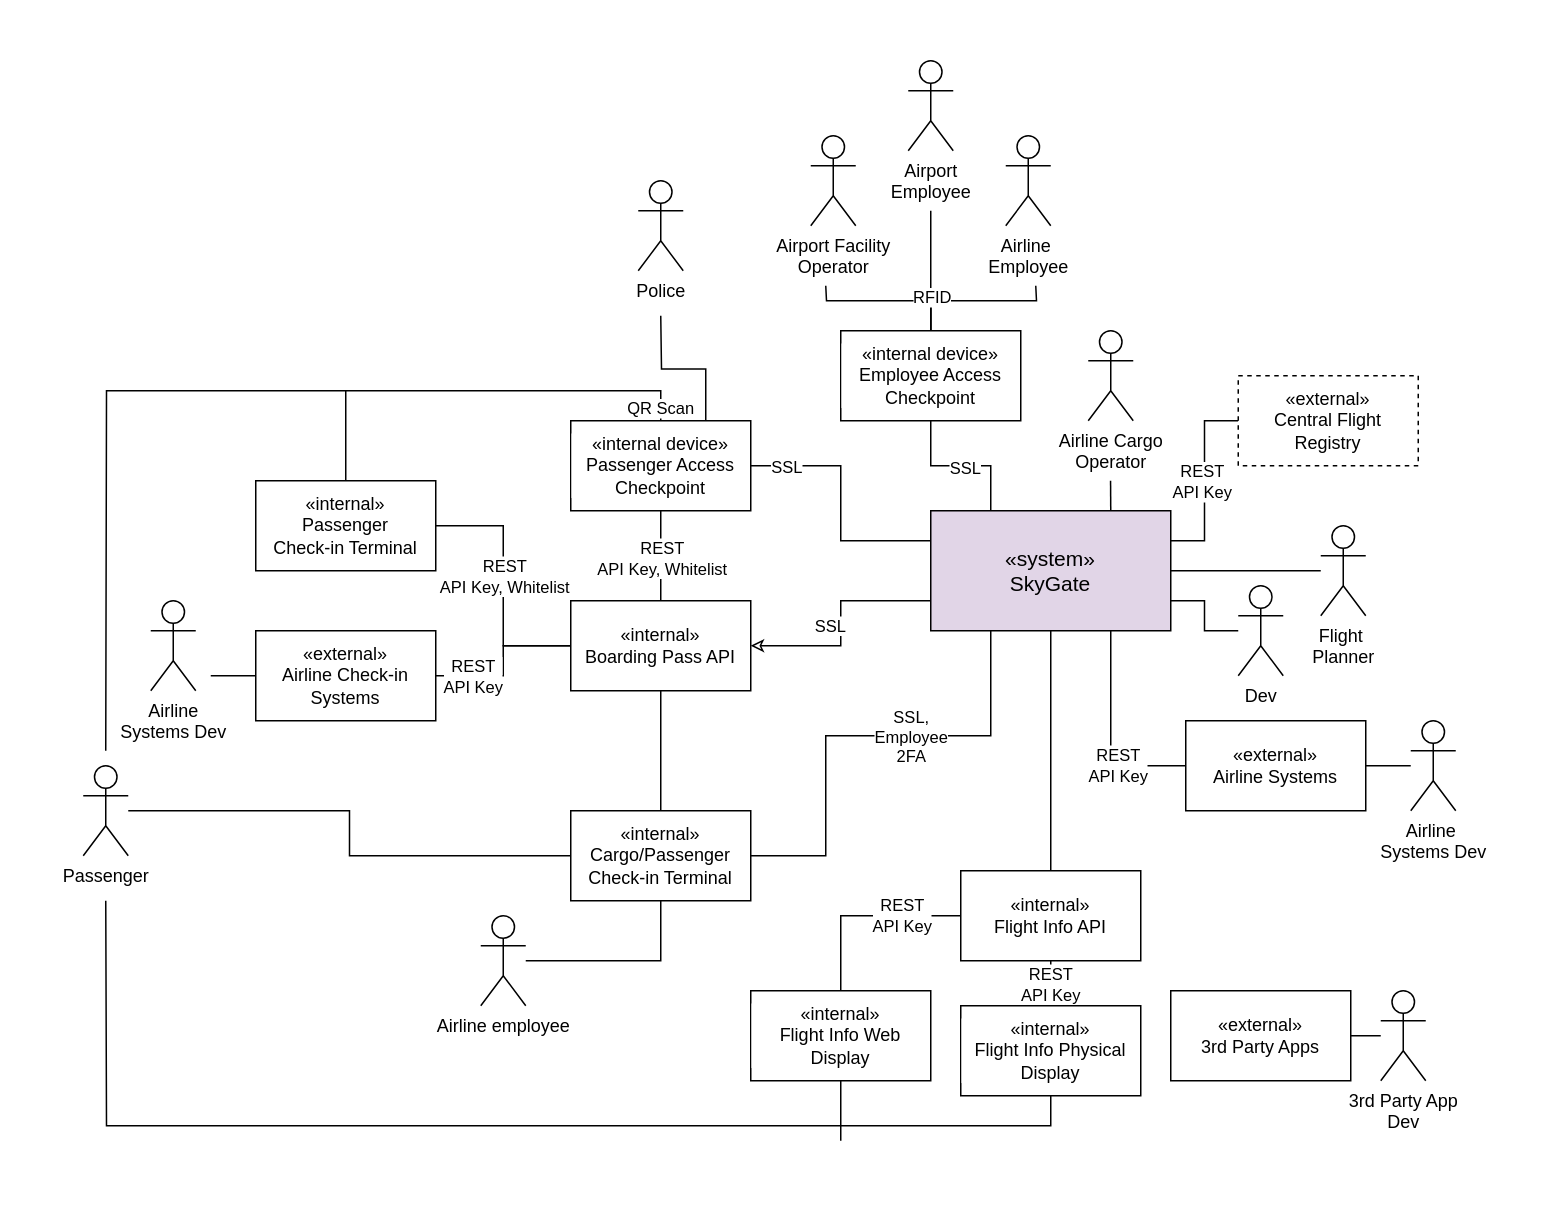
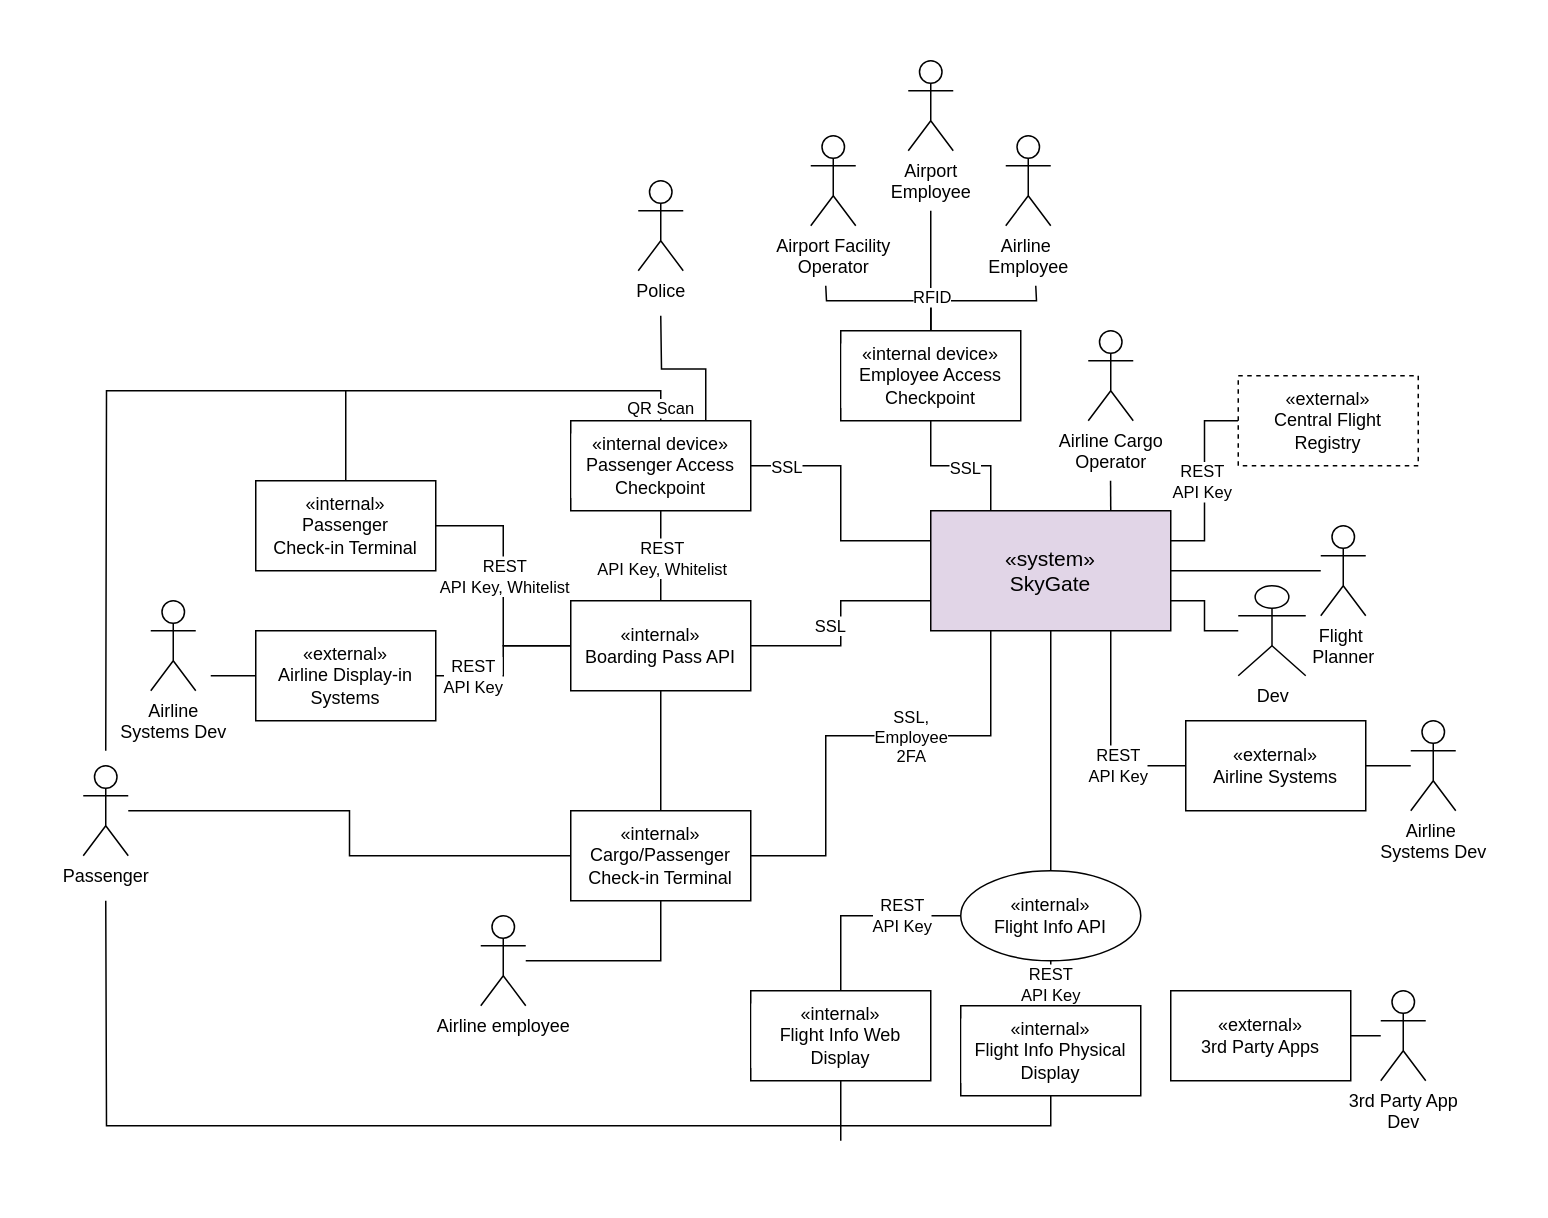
- <mxCell id="62" value="Dev" style="shape=umlActor;verticalLabelPosition=bottom;verticalAlign=top;html=1;outlineConnect=0;" parent="1" vertex="1"><mxGeometry x="825" y="390" width="30" height="60" as="geometry" /></mxCell>
+ <mxCell id="62" value="Dev" style="shape=umlActor;verticalLabelPosition=bottom;verticalAlign=top;html=1;outlineConnect=0;" parent="1" vertex="1"><mxGeometry x="825" y="390" width="45" height="60" as="geometry" /></mxCell>
- <mxCell id="7" style="edgeStyle=orthogonalEdgeStyle;rounded=0;orthogonalLoop=1;jettySize=auto;html=1;exitX=0;exitY=0.75;exitDx=0;exitDy=0;entryX=1;entryY=0.5;entryDx=0;entryDy=0;strokeColor=default;align=center;verticalAlign=middle;fontFamily=Helvetica;fontSize=11;fontColor=default;labelBackgroundColor=default;endArrow=classic;endFill=0;" parent="1" source="69" target="26" edge="1"><mxGeometry relative="1" as="geometry"><mxPoint x="560" y="400" as="sourcePoint" /></mxGeometry></mxCell>
+ <mxCell id="7" style="edgeStyle=orthogonalEdgeStyle;rounded=0;orthogonalLoop=1;jettySize=auto;html=1;exitX=0;exitY=0.75;exitDx=0;exitDy=0;entryX=1;entryY=0.5;entryDx=0;entryDy=0;strokeColor=default;align=center;verticalAlign=middle;fontFamily=Helvetica;fontSize=11;fontColor=default;labelBackgroundColor=default;endArrow=none;endFill=0;" parent="1" source="69" target="26" edge="1"><mxGeometry relative="1" as="geometry"><mxPoint x="560" y="400" as="sourcePoint" /></mxGeometry></mxCell>
- <mxCell id="45" value="&lt;div&gt;&lt;font style=&quot;font-size: 12px;&quot;&gt;«external»&lt;/font&gt;&lt;/div&gt;&lt;div&gt;&lt;font style=&quot;font-size: 12px;&quot;&gt;Airline Check-in&lt;/font&gt;&lt;/div&gt;&lt;div&gt;&lt;font style=&quot;font-size: 12px;&quot;&gt;Systems&lt;br&gt;&lt;/font&gt;&lt;/div&gt;" style="html=1;whiteSpace=wrap;rounded=0;strokeColor=default;align=center;verticalAlign=middle;fontFamily=Helvetica;fontSize=11;fontColor=default;labelBackgroundColor=default;fillColor=default;" parent="1" vertex="1"><mxGeometry x="170" y="420" width="120" height="60" as="geometry" /></mxCell>
+ <mxCell id="45" value="&lt;div&gt;&lt;font style=&quot;font-size: 12px;&quot;&gt;«external»&lt;/font&gt;&lt;/div&gt;&lt;div&gt;&lt;font style=&quot;font-size: 12px;&quot;&gt;Airline Display-in&lt;/font&gt;&lt;/div&gt;&lt;div&gt;&lt;font style=&quot;font-size: 12px;&quot;&gt;Systems&lt;br&gt;&lt;/font&gt;&lt;/div&gt;" style="html=1;whiteSpace=wrap;rounded=0;strokeColor=default;align=center;verticalAlign=middle;fontFamily=Helvetica;fontSize=11;fontColor=default;labelBackgroundColor=default;fillColor=default;" parent="1" vertex="1"><mxGeometry x="170" y="420" width="120" height="60" as="geometry" /></mxCell>
- <mxCell id="19" value="&lt;div&gt;&lt;font style=&quot;font-size: 12px;&quot;&gt;«internal»&lt;/font&gt;&lt;/div&gt;&lt;div&gt;&lt;font style=&quot;font-size: 12px;&quot;&gt;Flight Info API&lt;br&gt;&lt;/font&gt;&lt;/div&gt;" style="html=1;whiteSpace=wrap;rounded=0;strokeColor=default;align=center;verticalAlign=middle;fontFamily=Helvetica;fontSize=11;fontColor=default;labelBackgroundColor=default;fillColor=default;" parent="1" vertex="1"><mxGeometry x="640" y="580" width="120" height="60" as="geometry" /></mxCell>
+ <mxCell id="19" value="&lt;div&gt;&lt;font style=&quot;font-size: 12px;&quot;&gt;«internal»&lt;/font&gt;&lt;/div&gt;&lt;div&gt;&lt;font style=&quot;font-size: 12px;&quot;&gt;Flight Info API&lt;br&gt;&lt;/font&gt;&lt;/div&gt;" style="ellipse;html=1;whiteSpace=wrap;strokeColor=default;align=center;verticalAlign=middle;fontFamily=Helvetica;fontSize=11;fontColor=default;labelBackgroundColor=default;fillColor=default;" parent="1" vertex="1"><mxGeometry x="640" y="580" width="120" height="60" as="geometry" /></mxCell>
